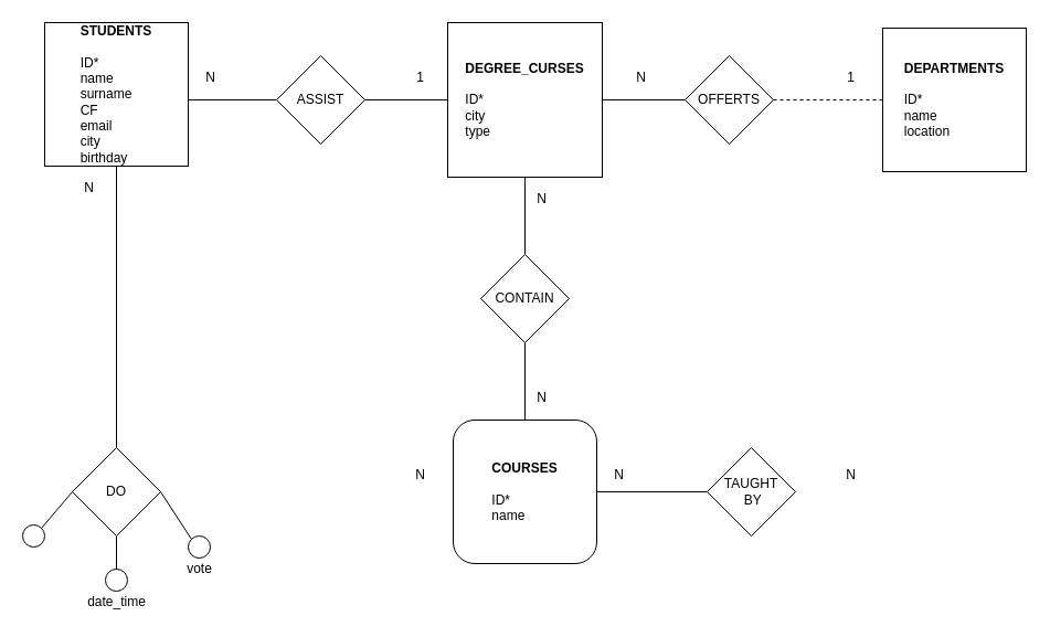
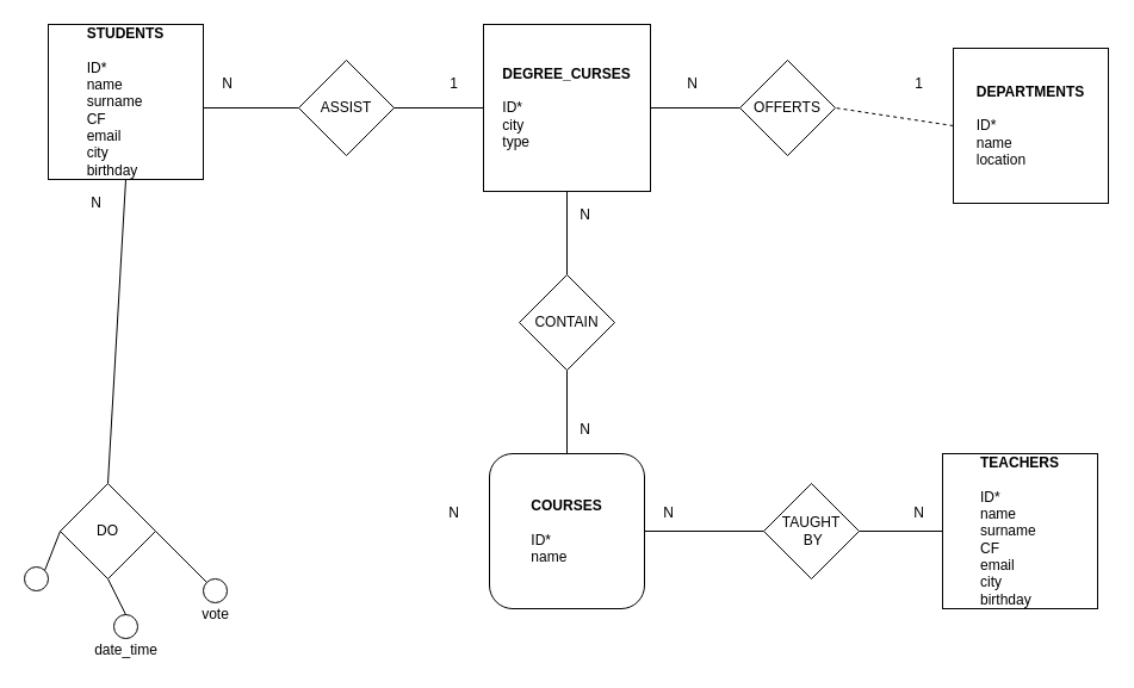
- <mxCell id="9" value="&lt;b&gt;DEPARTMENTS&lt;/b&gt;&lt;br&gt;&lt;br&gt;&lt;div style=&quot;text-align: left&quot;&gt;ID*&lt;/div&gt;&lt;div style=&quot;text-align: left&quot;&gt;name&lt;/div&gt;&lt;div style=&quot;text-align: left&quot;&gt;location&lt;/div&gt;" style="whiteSpace=wrap;html=1;aspect=fixed;" vertex="1" parent="1"><mxGeometry x="799" y="25" width="130" height="130" as="geometry" /></mxCell>
+ <mxCell id="9" value="&lt;b&gt;DEPARTMENTS&lt;/b&gt;&lt;br&gt;&lt;br&gt;&lt;div style=&quot;text-align: left&quot;&gt;ID*&lt;/div&gt;&lt;div style=&quot;text-align: left&quot;&gt;name&lt;/div&gt;&lt;div style=&quot;text-align: left&quot;&gt;location&lt;/div&gt;" style="whiteSpace=wrap;html=1;aspect=fixed;" vertex="1" parent="1"><mxGeometry x="799" y="40" width="130" height="130" as="geometry" /></mxCell>
- <mxCell id="28" value="DO" style="rhombus;whiteSpace=wrap;html=1;" vertex="1" parent="1"><mxGeometry x="65" y="405" width="80" height="80" as="geometry" /></mxCell>
+ <mxCell id="28" value="DO" style="rhombus;whiteSpace=wrap;html=1;" vertex="1" parent="1"><mxGeometry x="50" y="405" width="80" height="80" as="geometry" /></mxCell>
+ <mxCell id="14" value="" style="endArrow=none;html=1;exitX=1;exitY=0.5;exitDx=0;exitDy=0;entryX=0;entryY=0.5;entryDx=0;entryDy=0;" edge="1" parent="1" source="13" target="7"><mxGeometry width="50" height="50" relative="1" as="geometry"><mxPoint x="720" y="450" as="sourcePoint" /><mxPoint x="770" y="400" as="targetPoint" /></mxGeometry></mxCell>
+ <mxCell id="7" value="&lt;b&gt;TEACHERS&lt;br&gt;&lt;/b&gt;&lt;br&gt;&lt;div style=&quot;text-align: left&quot;&gt;ID*&lt;/div&gt;&lt;div style=&quot;text-align: left&quot;&gt;&lt;div&gt;name&lt;/div&gt;&lt;div&gt;surname&lt;/div&gt;&lt;div&gt;CF&lt;/div&gt;&lt;div&gt;email&lt;/div&gt;&lt;div&gt;city&lt;/div&gt;&lt;div&gt;birthday&lt;/div&gt;&lt;/div&gt;" style="whiteSpace=wrap;html=1;aspect=fixed;" vertex="1" parent="1"><mxGeometry x="790" y="380" width="130" height="130" as="geometry" /></mxCell>
